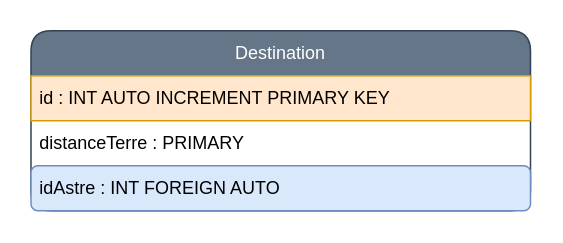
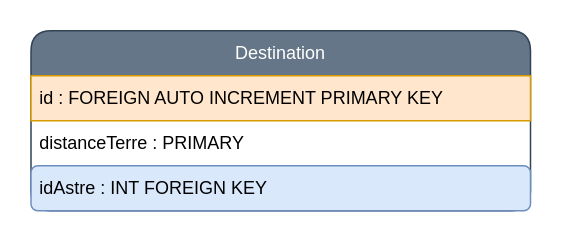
- <mxCell id="3" value="id : INT AUTO INCREMENT PRIMARY KEY" style="text;strokeColor=#d79b00;fillColor=#ffe6cc;align=left;verticalAlign=middle;spacingLeft=4;spacingRight=4;overflow=hidden;points=[[0,0.5],[1,0.5]];portConstraint=eastwest;rotatable=0;whiteSpace=wrap;html=1;" vertex="1" parent="2"><mxGeometry y="30" width="333" height="30" as="geometry" /></mxCell>
+ <mxCell id="3" value="id : FOREIGN AUTO INCREMENT PRIMARY KEY" style="text;strokeColor=#d79b00;fillColor=#ffe6cc;align=left;verticalAlign=middle;spacingLeft=4;spacingRight=4;overflow=hidden;points=[[0,0.5],[1,0.5]];portConstraint=eastwest;rotatable=0;whiteSpace=wrap;html=1;" vertex="1" parent="2"><mxGeometry y="30" width="333" height="30" as="geometry" /></mxCell>
- <mxCell id="5" value="idAstre : INT FOREIGN AUTO" style="text;strokeColor=#6c8ebf;fillColor=#dae8fc;align=left;verticalAlign=middle;spacingLeft=4;spacingRight=4;overflow=hidden;points=[[0,0.5],[1,0.5]];portConstraint=eastwest;rotatable=0;whiteSpace=wrap;html=1;rounded=1;" vertex="1" parent="2"><mxGeometry y="90" width="333" height="30" as="geometry" /></mxCell>
+ <mxCell id="5" value="idAstre : INT FOREIGN KEY" style="text;strokeColor=#6c8ebf;fillColor=#dae8fc;align=left;verticalAlign=middle;spacingLeft=4;spacingRight=4;overflow=hidden;points=[[0,0.5],[1,0.5]];portConstraint=eastwest;rotatable=0;whiteSpace=wrap;html=1;rounded=1;" vertex="1" parent="2"><mxGeometry y="90" width="333" height="30" as="geometry" /></mxCell>
